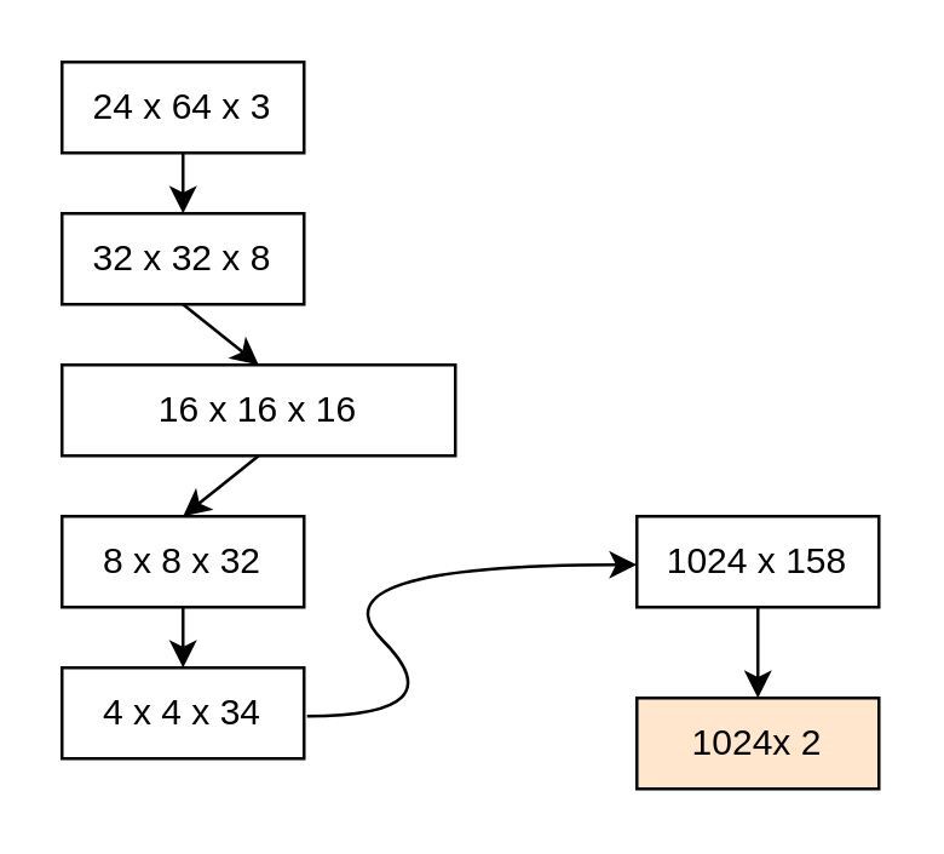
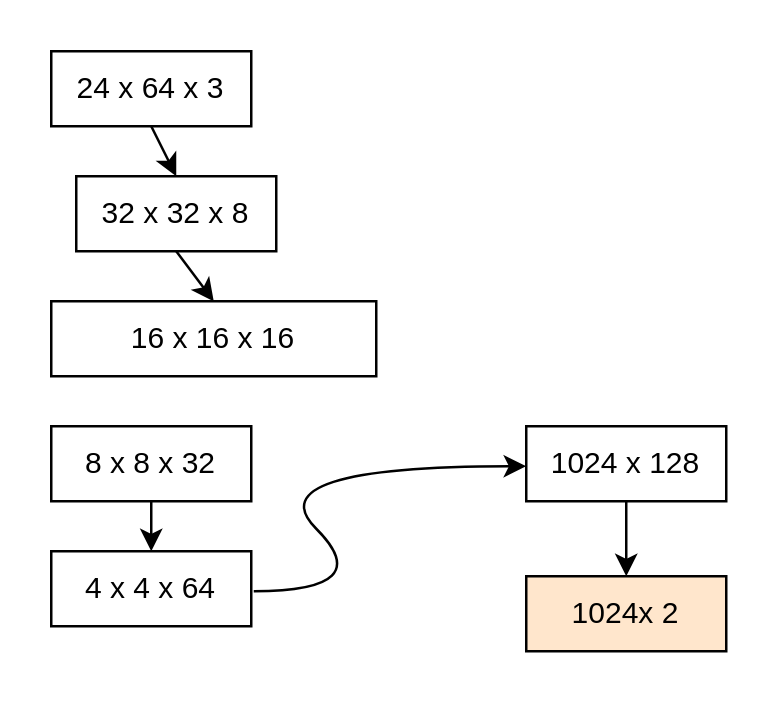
- <mxCell id="3" value="32 x 32 x 8" style="rounded=0;whiteSpace=wrap;html=1;" vertex="1" parent="1"><mxGeometry x="20" y="70" width="80" height="30" as="geometry" /></mxCell>
+ <mxCell id="3" value="32 x 32 x 8" style="rounded=0;whiteSpace=wrap;html=1;" vertex="1" parent="1"><mxGeometry x="30" y="70" width="80" height="30" as="geometry" /></mxCell>
- <mxCell id="9" value="" style="endArrow=classic;html=1;rounded=0;exitX=0.5;exitY=1;exitDx=0;exitDy=0;entryX=0.5;entryY=0;entryDx=0;entryDy=0;" edge="1" parent="1" source="6" target="5"><mxGeometry width="50" height="50" relative="1" as="geometry"><mxPoint x="80" y="70" as="sourcePoint" /><mxPoint x="80" y="90" as="targetPoint" /></mxGeometry></mxCell>
- <mxCell id="12" value="1024 x 158" style="rounded=0;whiteSpace=wrap;html=1;" vertex="1" parent="1"><mxGeometry x="210" y="170" width="80" height="30" as="geometry" /></mxCell>
+ <mxCell id="12" value="1024 x 128" style="rounded=0;whiteSpace=wrap;html=1;" vertex="1" parent="1"><mxGeometry x="210" y="170" width="80" height="30" as="geometry" /></mxCell>
- <mxCell id="4" value="4 x 4 x 34" style="rounded=0;whiteSpace=wrap;html=1;" vertex="1" parent="1"><mxGeometry x="20" y="220" width="80" height="30" as="geometry" /></mxCell>
+ <mxCell id="4" value="4 x 4 x 64" style="rounded=0;whiteSpace=wrap;html=1;" vertex="1" parent="1"><mxGeometry x="20" y="220" width="80" height="30" as="geometry" /></mxCell>
